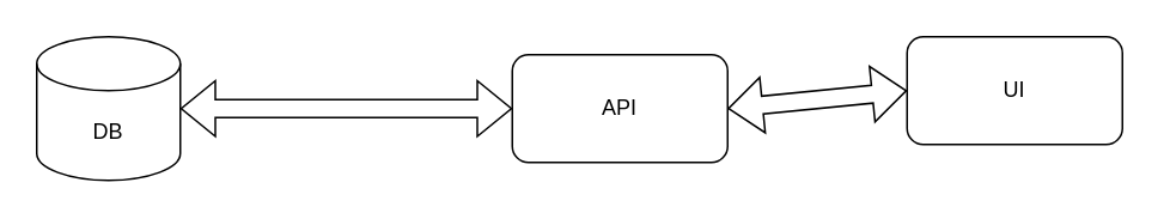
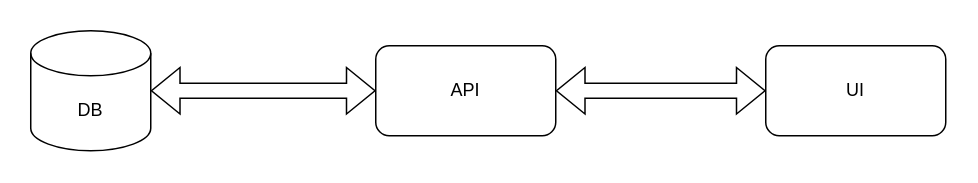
- <mxCell id="3" value="UI" style="rounded=1;whiteSpace=wrap;html=1;" vertex="1" parent="1"><mxGeometry x="505" y="20" width="120" height="60" as="geometry" /></mxCell>
+ <mxCell id="3" value="UI" style="rounded=1;whiteSpace=wrap;html=1;" vertex="1" parent="1"><mxGeometry x="510" y="30" width="120" height="60" as="geometry" /></mxCell>
- <mxCell id="2" value="API" style="rounded=1;whiteSpace=wrap;html=1;" vertex="1" parent="1"><mxGeometry x="285" y="30" width="120" height="60" as="geometry" /></mxCell>
+ <mxCell id="2" value="API" style="rounded=1;whiteSpace=wrap;html=1;" vertex="1" parent="1"><mxGeometry x="250" y="30" width="120" height="60" as="geometry" /></mxCell>
